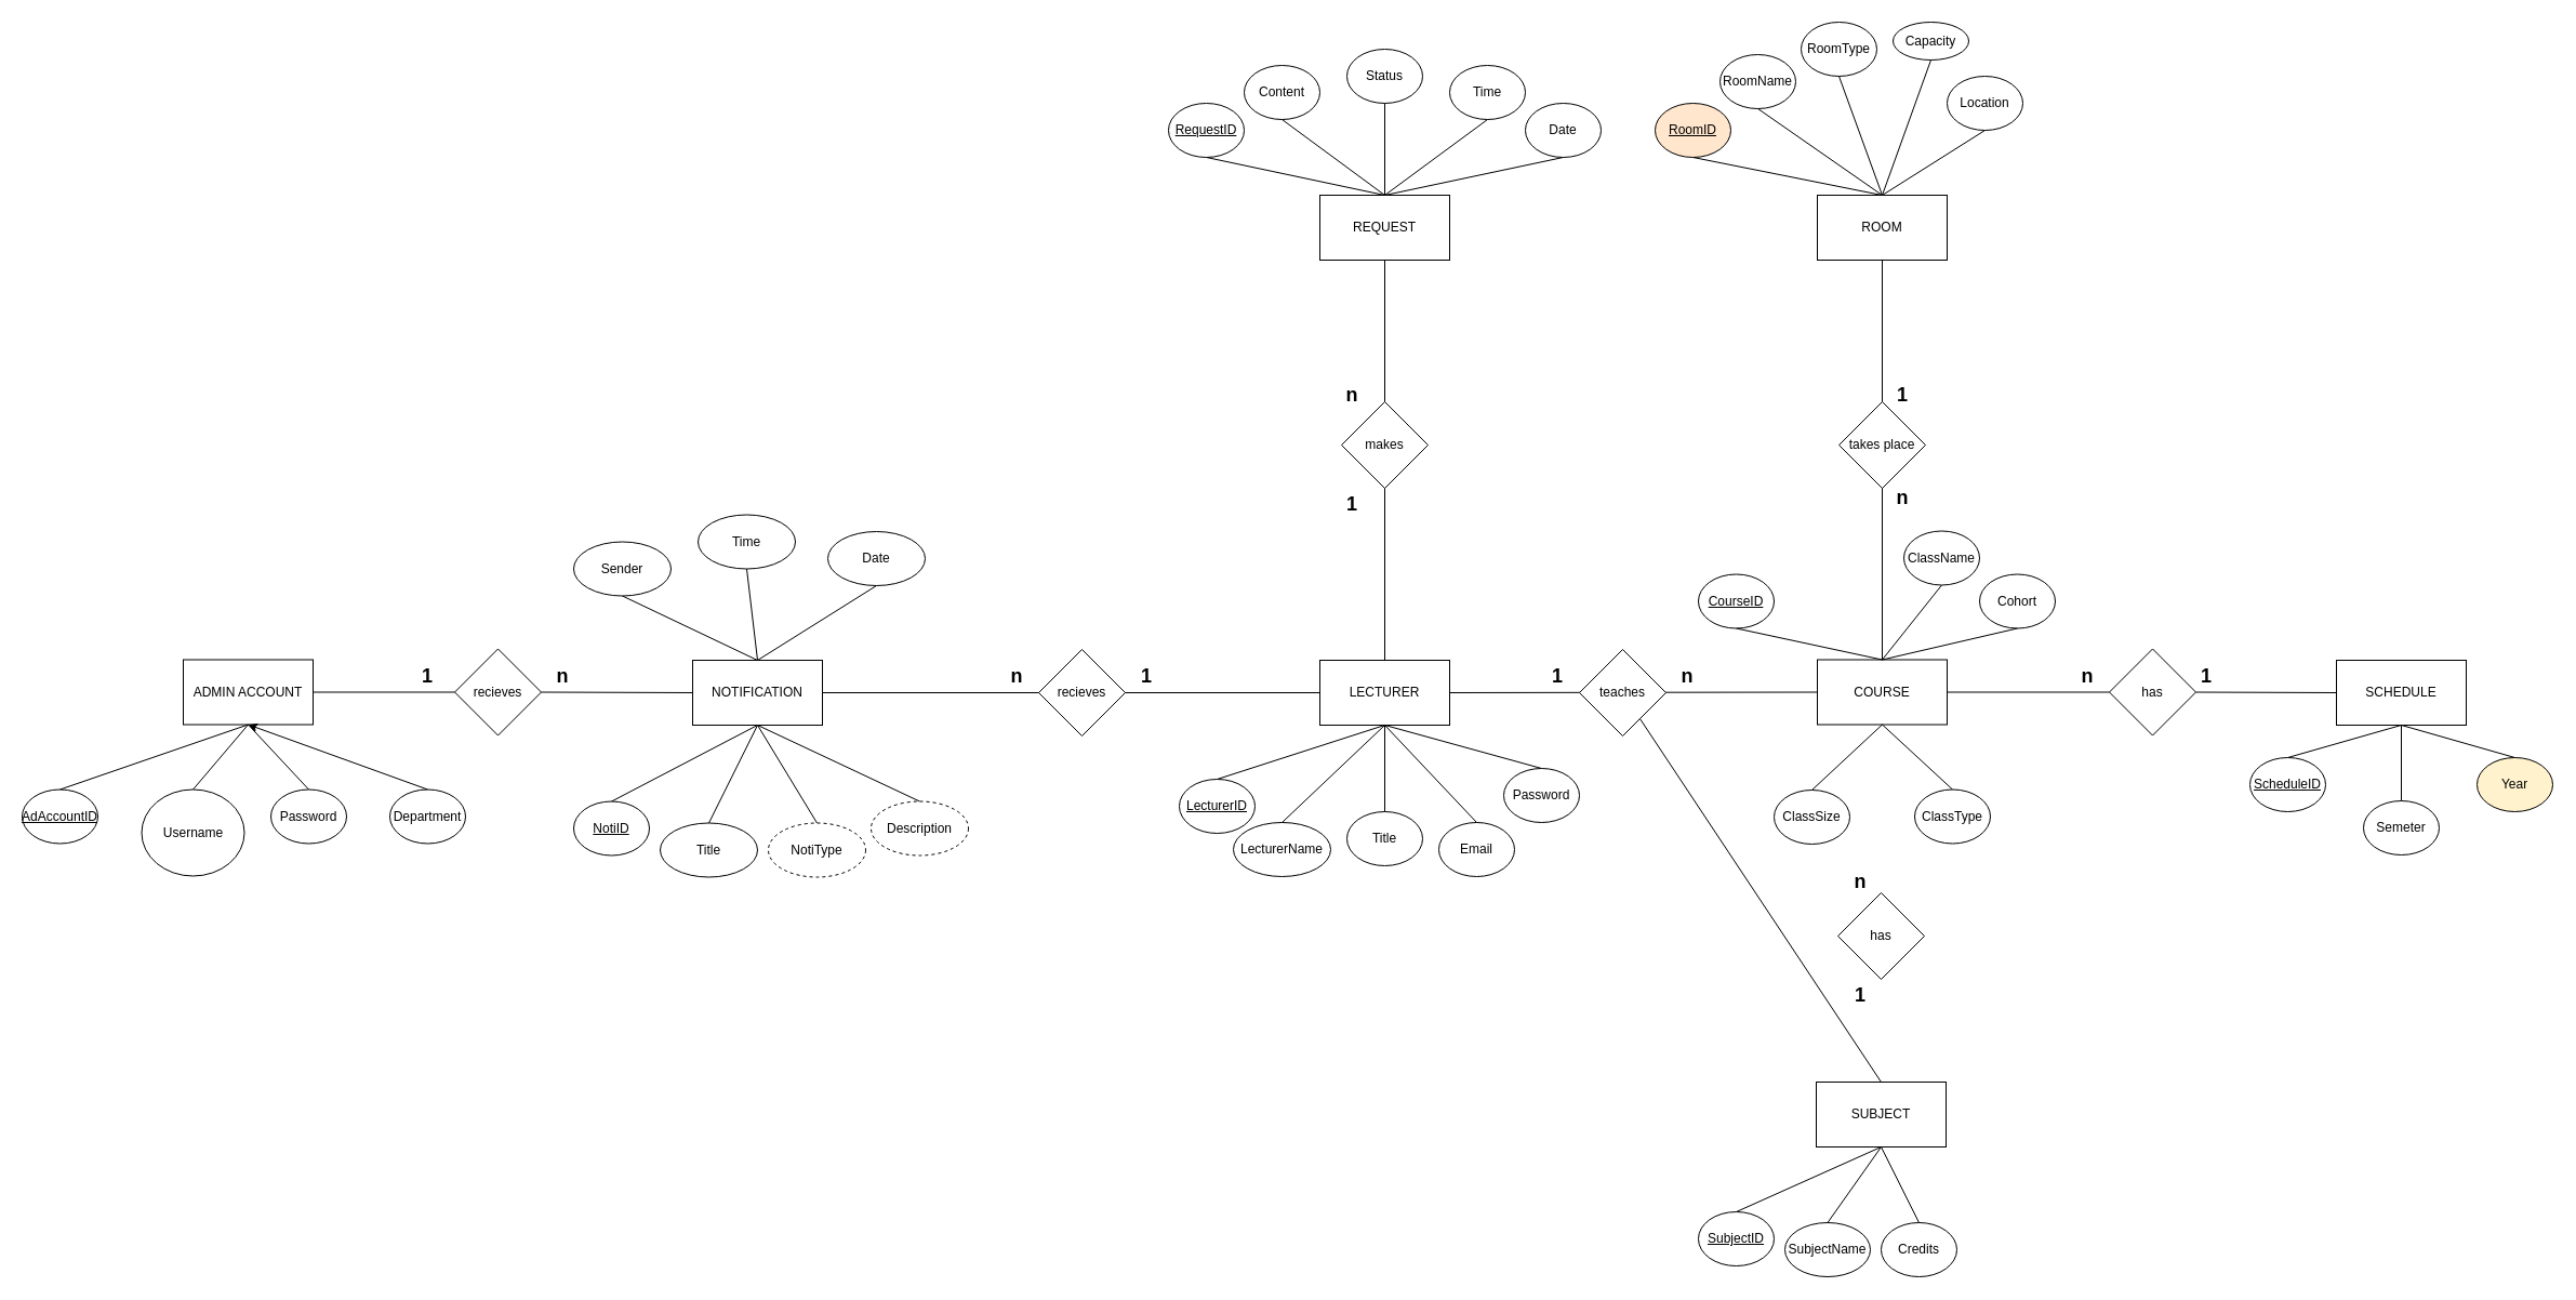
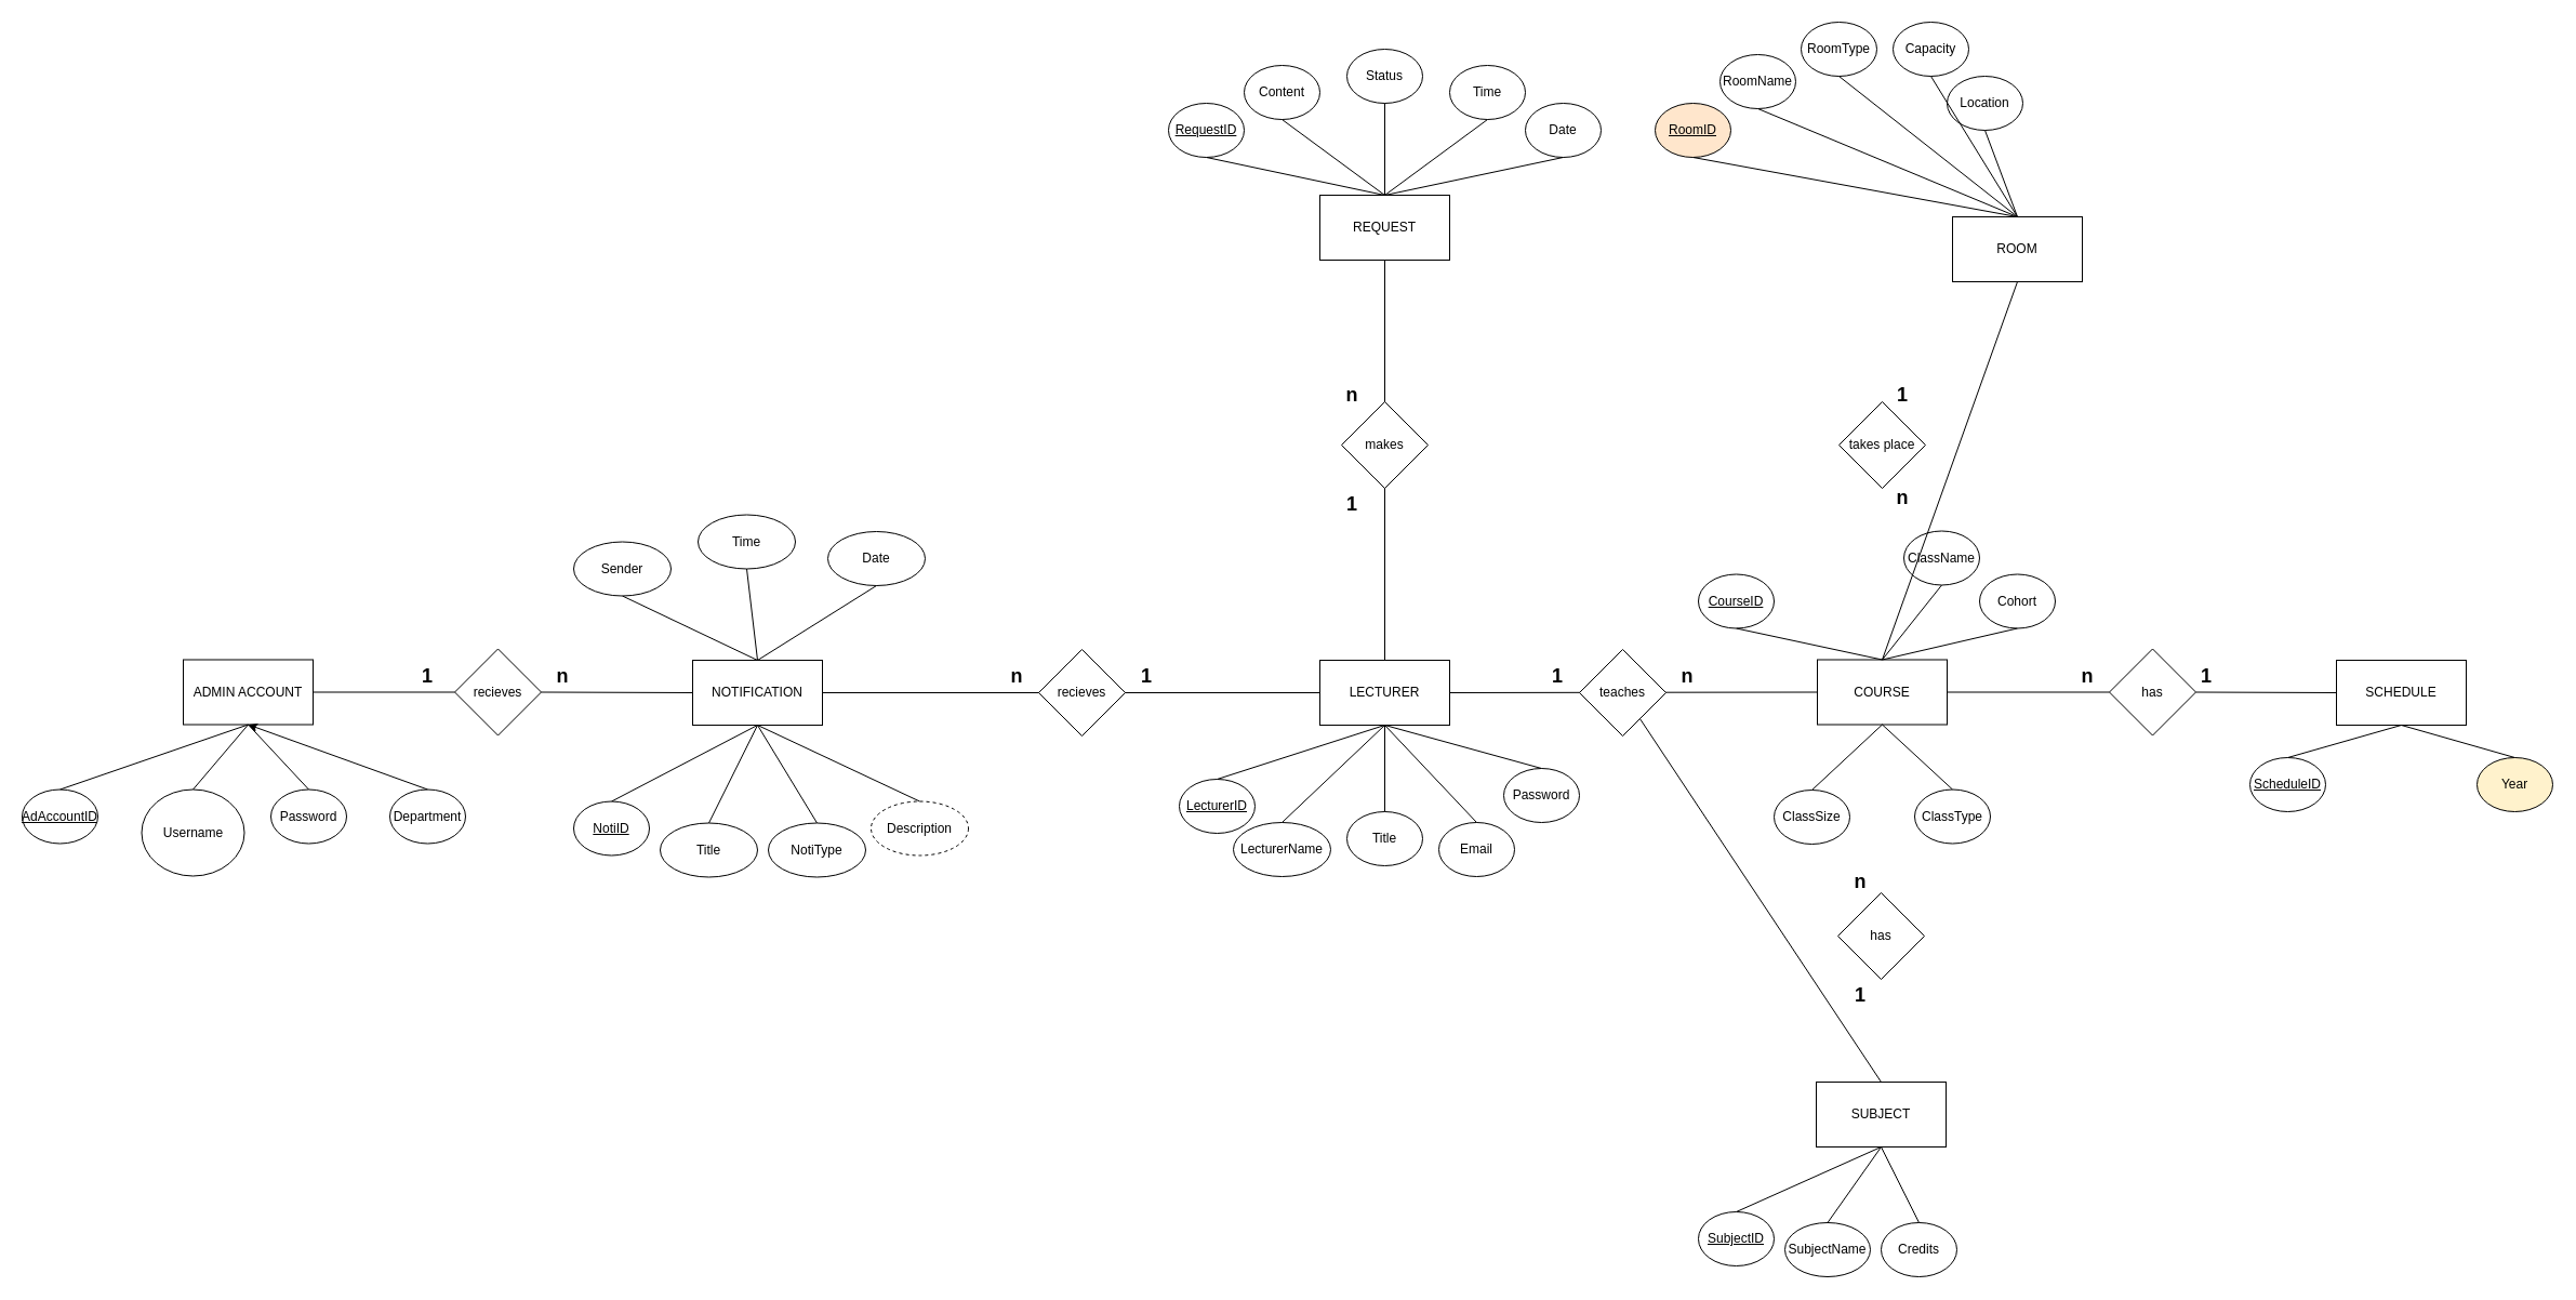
- <mxCell id="33" value="Capacity" style="ellipse;whiteSpace=wrap;html=1;" parent="1" vertex="1"><mxGeometry x="1750" y="20" width="70" height="35" as="geometry" /></mxCell>
+ <mxCell id="33" value="Capacity" style="ellipse;whiteSpace=wrap;html=1;" parent="1" vertex="1"><mxGeometry x="1750" y="20" width="70" height="50" as="geometry" /></mxCell>
- <mxCell id="3" value="ROOM" style="rounded=0;whiteSpace=wrap;html=1;" parent="1" vertex="1"><mxGeometry x="1680" y="180" width="120" height="60" as="geometry" /></mxCell>
+ <mxCell id="3" value="ROOM" style="rounded=0;whiteSpace=wrap;html=1;" parent="1" vertex="1"><mxGeometry x="1805" y="200" width="120" height="60" as="geometry" /></mxCell>
- <mxCell id="61" value="" style="endArrow=none;html=1;rounded=0;entryX=0.5;entryY=1;entryDx=0;entryDy=0;exitX=0.5;exitY=0;exitDx=0;exitDy=0;" parent="1" source="58" target="7" edge="1"><mxGeometry width="50" height="50" relative="1" as="geometry"><mxPoint x="2195" y="719.5" as="sourcePoint" /><mxPoint x="2300" y="679.5" as="targetPoint" /></mxGeometry></mxCell>
- <mxCell id="58" value="Semeter" style="ellipse;whiteSpace=wrap;html=1;" parent="1" vertex="1"><mxGeometry x="2185" y="740" width="70" height="50" as="geometry" /></mxCell>
- <mxCell id="94" value="NotiType" style="ellipse;whiteSpace=wrap;html=1;dashed=1;" parent="1" vertex="1"><mxGeometry x="710" y="760.5" width="90" height="50" as="geometry" /></mxCell>
+ <mxCell id="94" value="NotiType" style="ellipse;whiteSpace=wrap;html=1;" parent="1" vertex="1"><mxGeometry x="710" y="760.5" width="90" height="50" as="geometry" /></mxCell>
